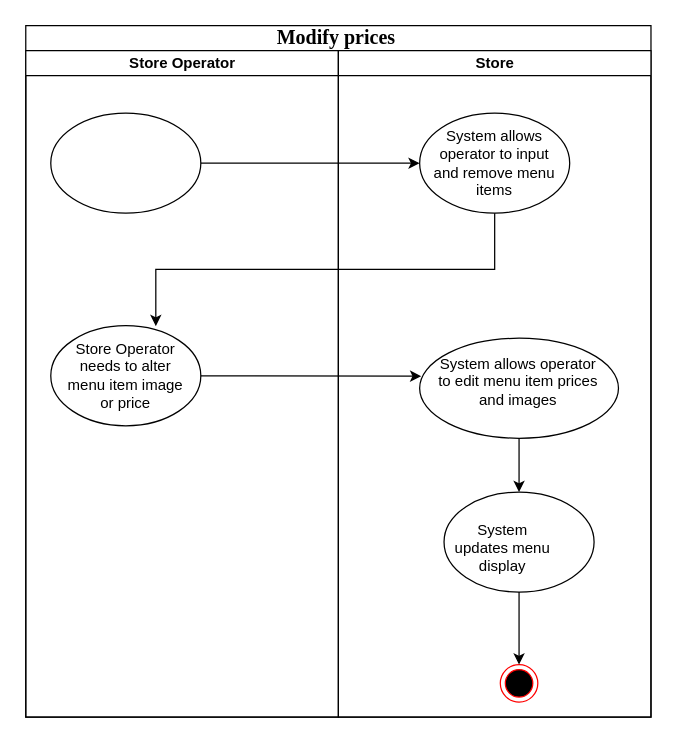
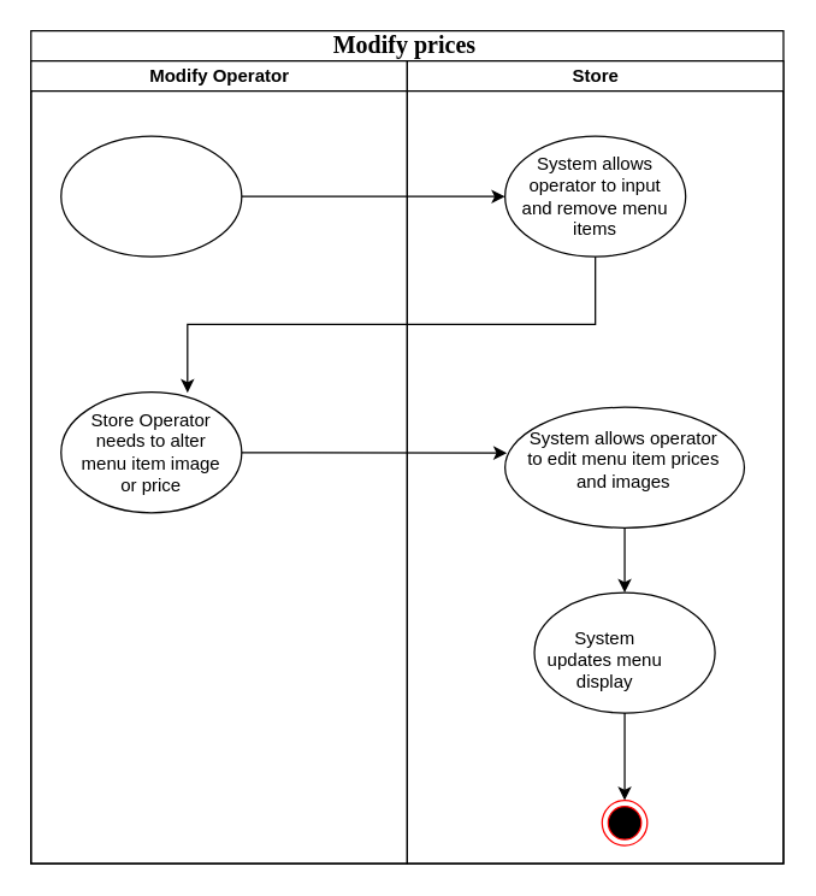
- <mxCell id="3" value="Store Operator" style="swimlane;html=1;startSize=20;" parent="2" vertex="1"><mxGeometry y="20" width="250" height="533" as="geometry" /></mxCell>
+ <mxCell id="3" value="Modify Operator" style="swimlane;html=1;startSize=20;" parent="2" vertex="1"><mxGeometry y="20" width="250" height="533" as="geometry" /></mxCell>
